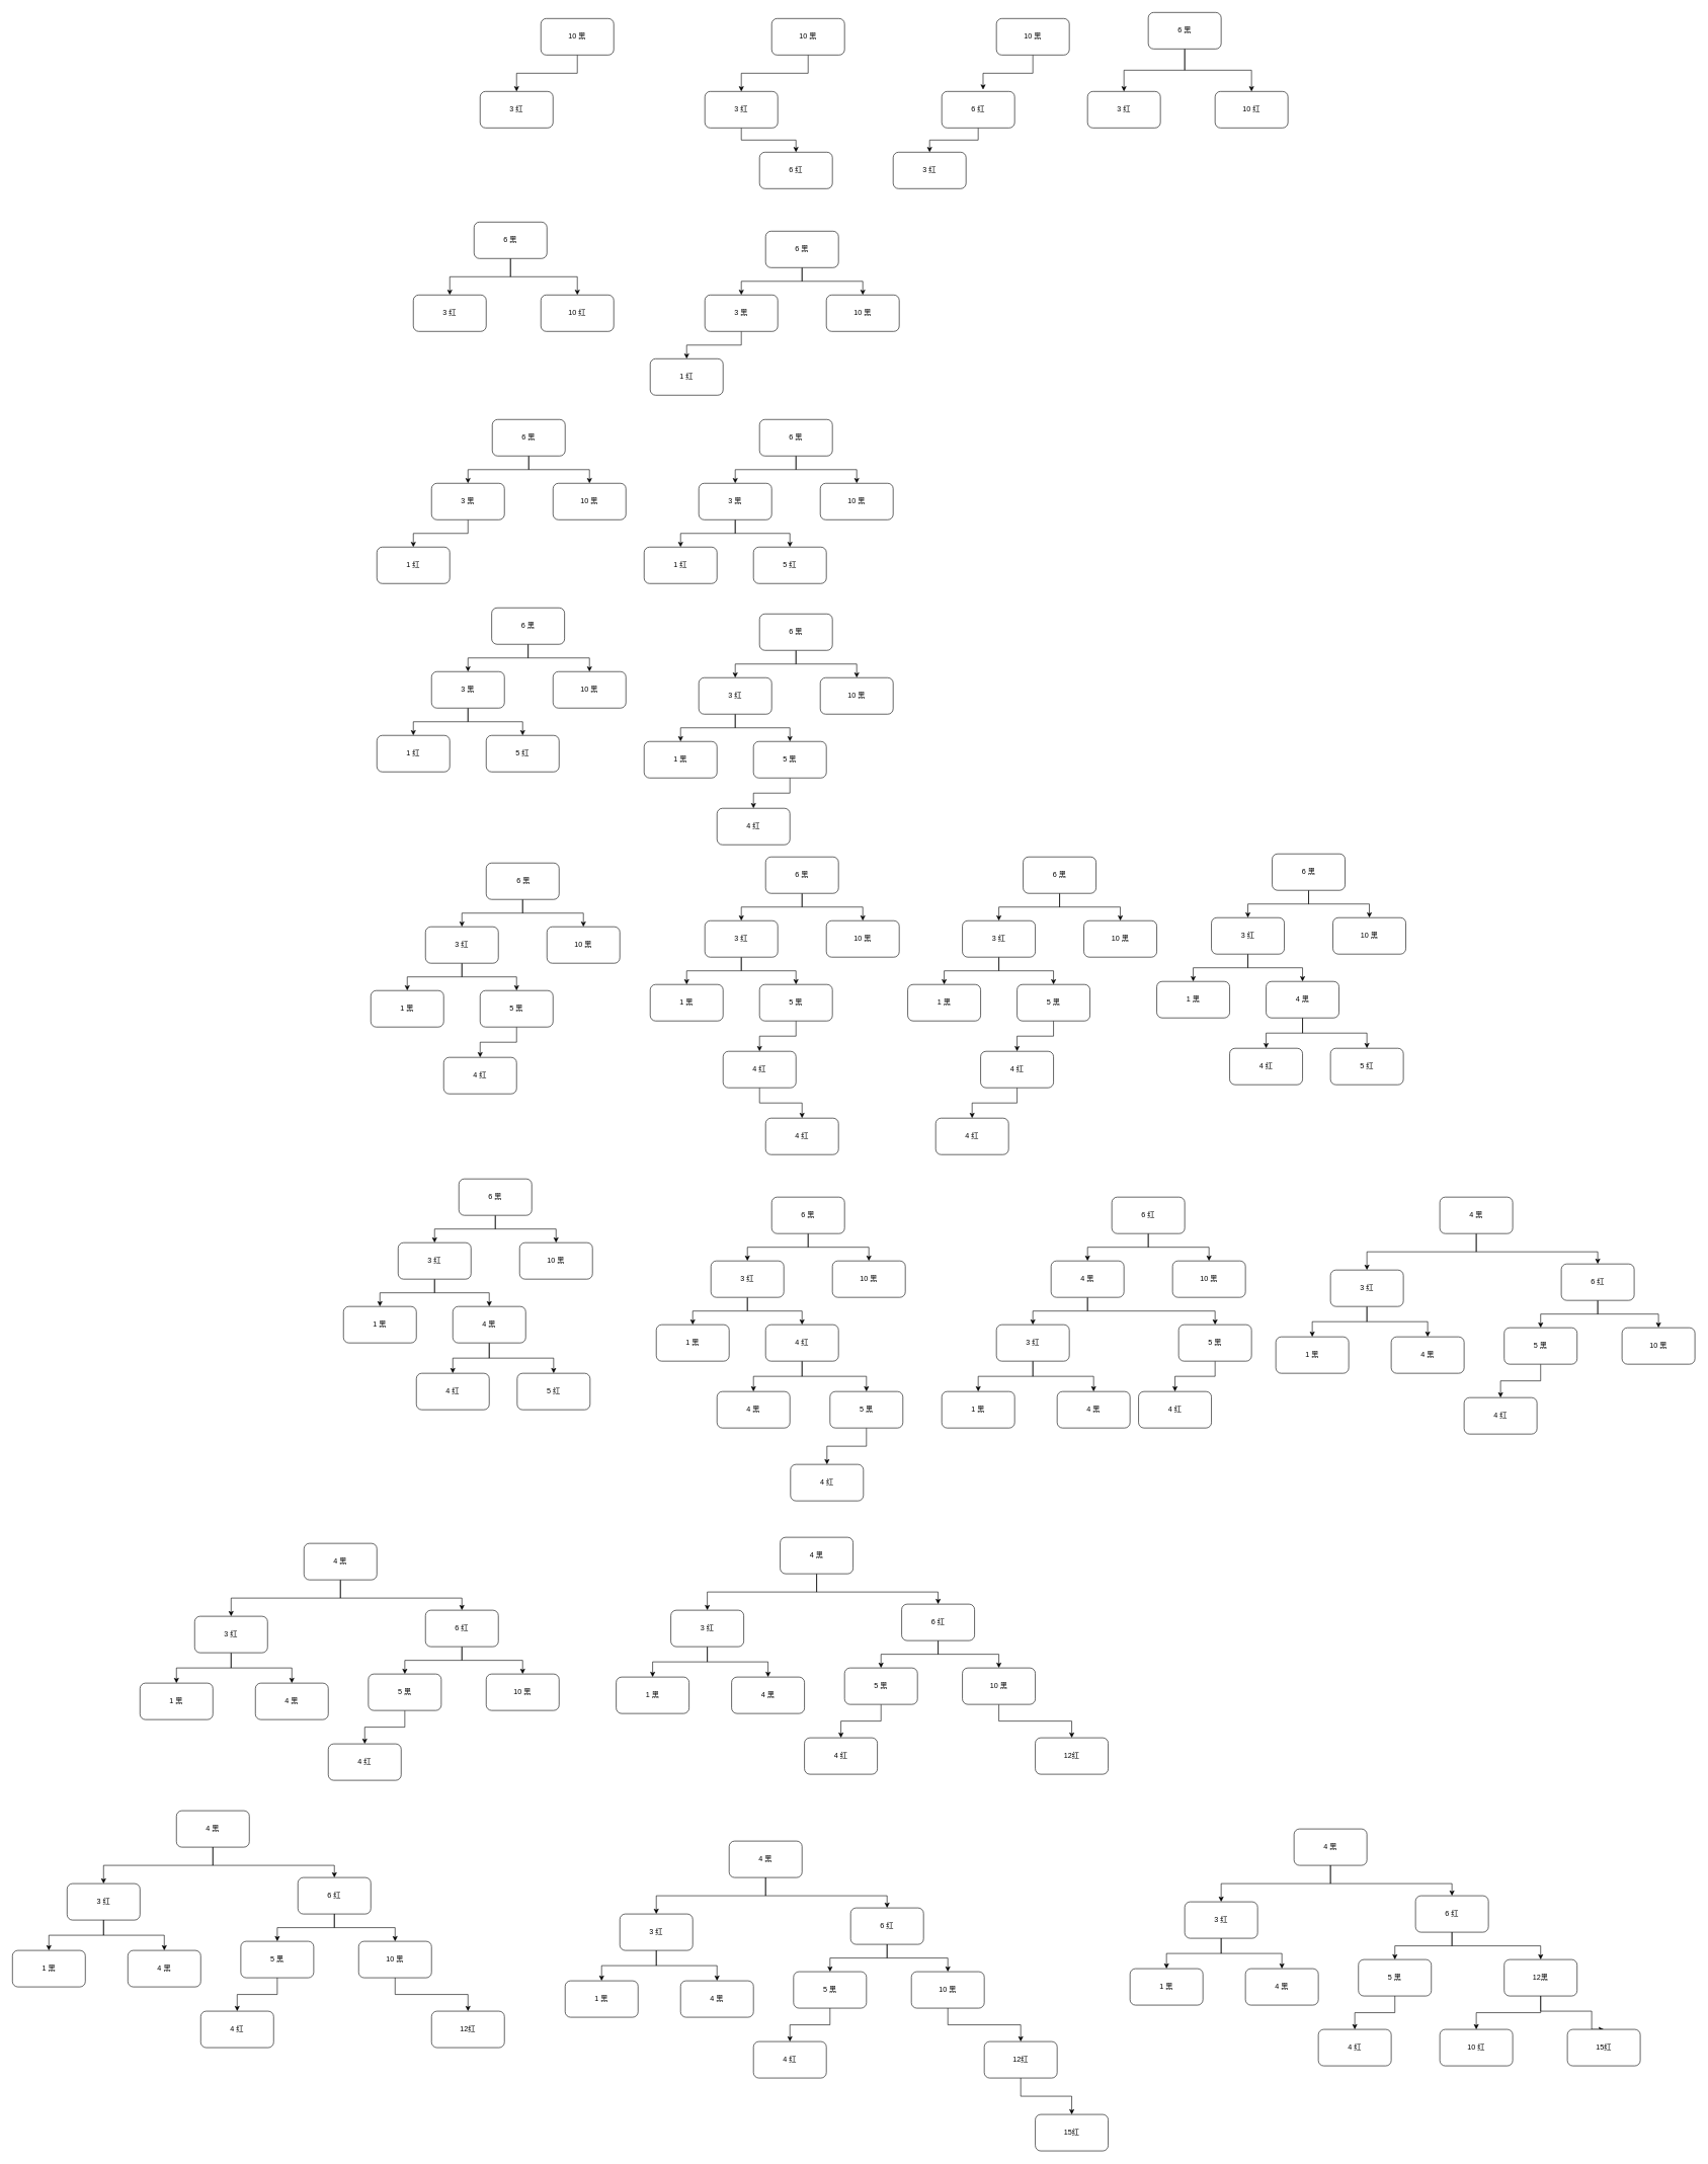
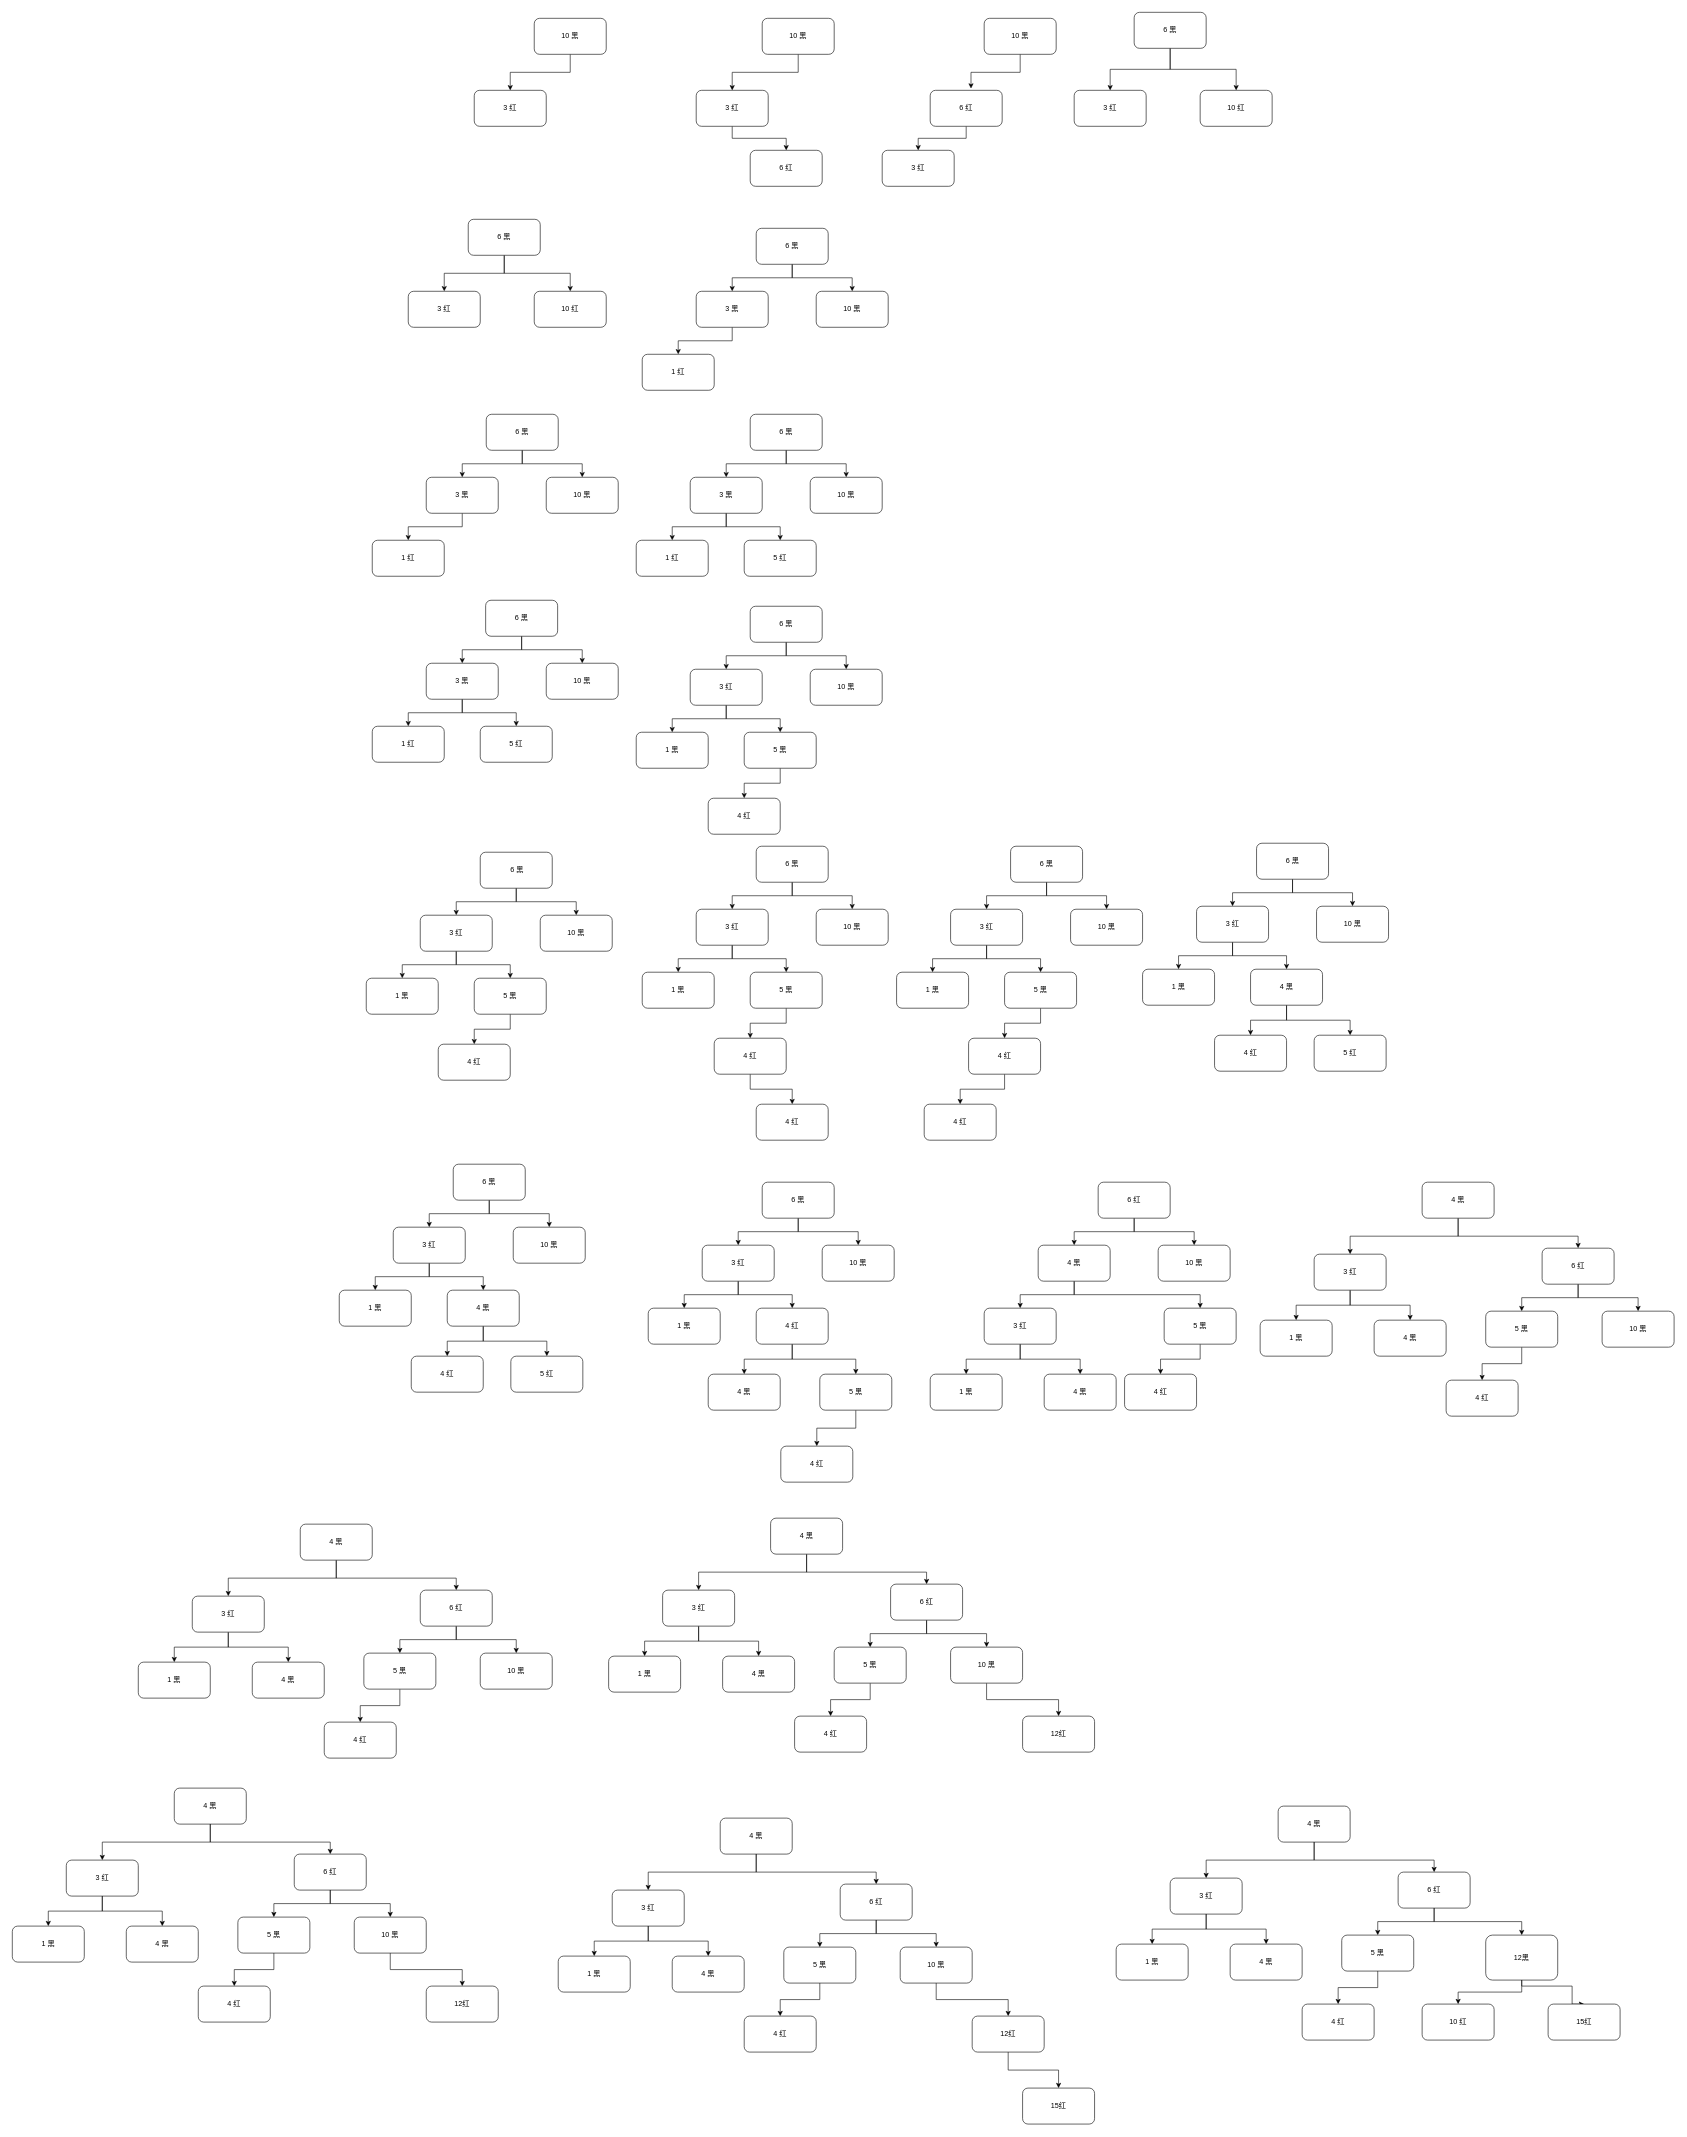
- <mxCell id="261" value="12黑" style="rounded=1;whiteSpace=wrap;html=1;" vertex="1" parent="1"><mxGeometry x="2476" y="3225" width="120" height="60" as="geometry" /></mxCell>
+ <mxCell id="261" value="12黑" style="rounded=1;whiteSpace=wrap;html=1;" vertex="1" parent="1"><mxGeometry x="2476" y="3225" width="120" height="75" as="geometry" /></mxCell>
